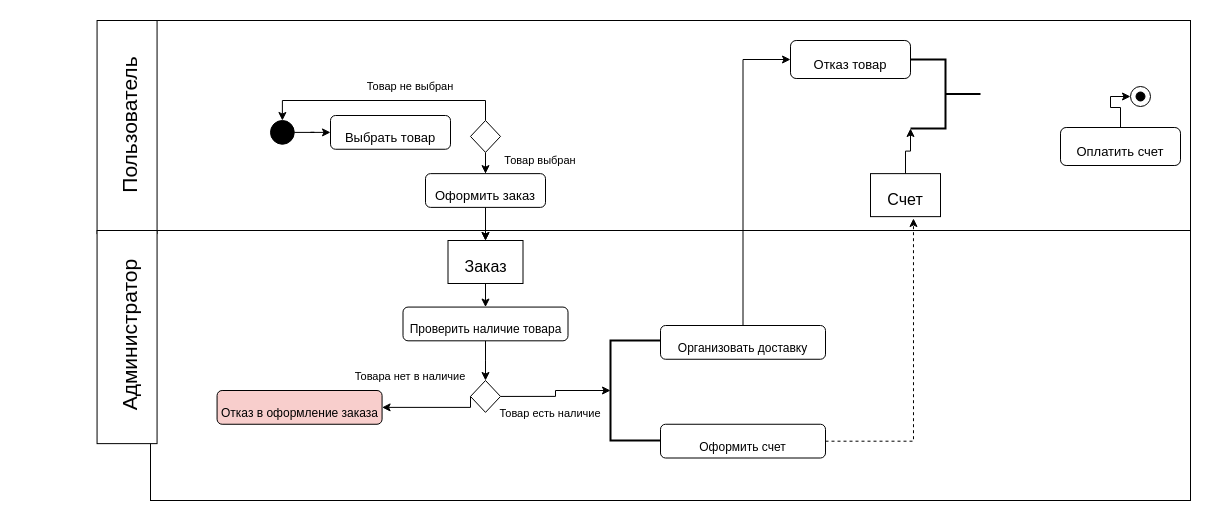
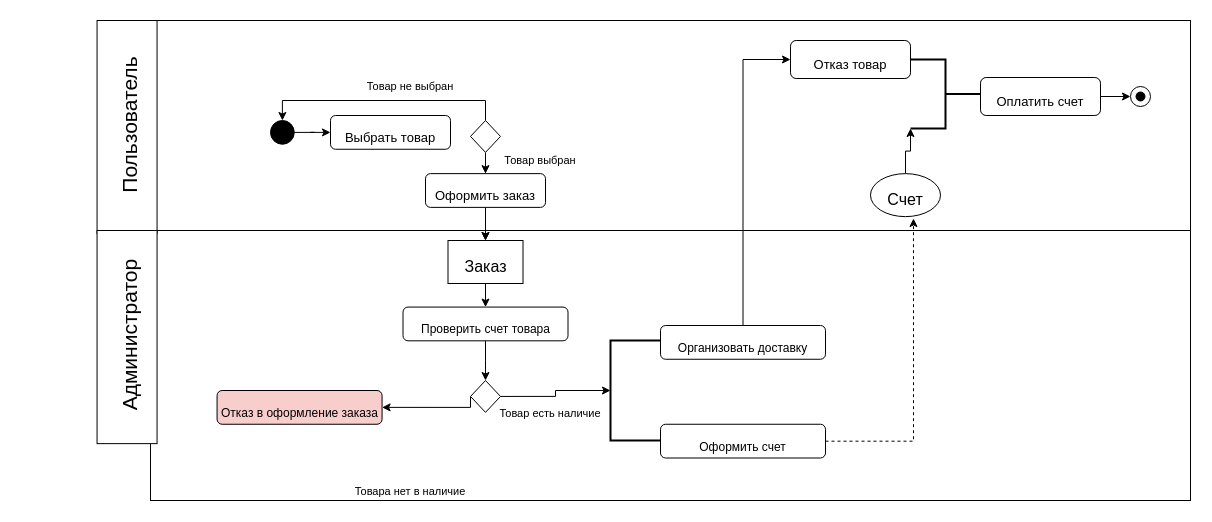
- <mxCell id="36" value="&lt;font style=&quot;font-size: 13px&quot;&gt;Оплатить счет&lt;/font&gt;" style="rounded=1;whiteSpace=wrap;html=1;fillColor=#FFFFFF;fontSize=25;fontColor=#000000;" vertex="1" parent="1"><mxGeometry x="1060" y="127" width="120" height="38" as="geometry" /></mxCell>
+ <mxCell id="36" value="&lt;font style=&quot;font-size: 13px&quot;&gt;Оплатить счет&lt;/font&gt;" style="rounded=1;whiteSpace=wrap;html=1;fillColor=#FFFFFF;fontSize=25;fontColor=#000000;" vertex="1" parent="1"><mxGeometry x="980" y="77" width="120" height="38" as="geometry" /></mxCell>
- <mxCell id="42" value="&lt;font style=&quot;font-size: 16px&quot;&gt;Счет&lt;/font&gt;" style="rounded=0;whiteSpace=wrap;html=1;fontSize=25;fontColor=#000000;fillColor=#FFFFFF;" vertex="1" parent="1"><mxGeometry x="870" y="173.13" width="70" height="43" as="geometry" /></mxCell>
+ <mxCell id="42" value="&lt;font style=&quot;font-size: 16px&quot;&gt;Счет&lt;/font&gt;" style="ellipse;whiteSpace=wrap;html=1;fontSize=25;fontColor=#000000;fillColor=#FFFFFF;" vertex="1" parent="1"><mxGeometry x="870" y="173.13" width="70" height="43" as="geometry" /></mxCell>
- <mxCell id="22" value="&lt;font style=&quot;line-height: 10% ; font-size: 12px&quot;&gt;Проверить наличие товара&lt;/font&gt;" style="rounded=1;whiteSpace=wrap;html=1;fontSize=25;fontColor=#000000;fillColor=#FFFFFF;" vertex="1" parent="1"><mxGeometry x="402.5" y="306.57" width="165" height="33.75" as="geometry" /></mxCell>
+ <mxCell id="22" value="&lt;font style=&quot;line-height: 10% ; font-size: 12px&quot;&gt;Проверить счет товара&lt;/font&gt;" style="rounded=1;whiteSpace=wrap;html=1;fontSize=25;fontColor=#000000;fillColor=#FFFFFF;" vertex="1" parent="1"><mxGeometry x="402.5" y="306.57" width="165" height="33.75" as="geometry" /></mxCell>
- <mxCell id="27" value="&lt;font style=&quot;font-size: 11px&quot;&gt;Товара нет в наличие&lt;/font&gt;" style="text;html=1;strokeColor=none;fillColor=none;align=center;verticalAlign=middle;whiteSpace=wrap;rounded=0;fontSize=25;fontColor=#000000;" vertex="1" parent="1"><mxGeometry x="350" y="360" width="120" height="20" as="geometry" /></mxCell>
+ <mxCell id="27" value="&lt;font style=&quot;font-size: 11px&quot;&gt;Товара нет в наличие&lt;/font&gt;" style="text;html=1;strokeColor=none;fillColor=none;align=center;verticalAlign=middle;whiteSpace=wrap;rounded=0;fontSize=25;fontColor=#000000;" vertex="1" parent="1"><mxGeometry x="350" y="475" width="120" height="20" as="geometry" /></mxCell>
